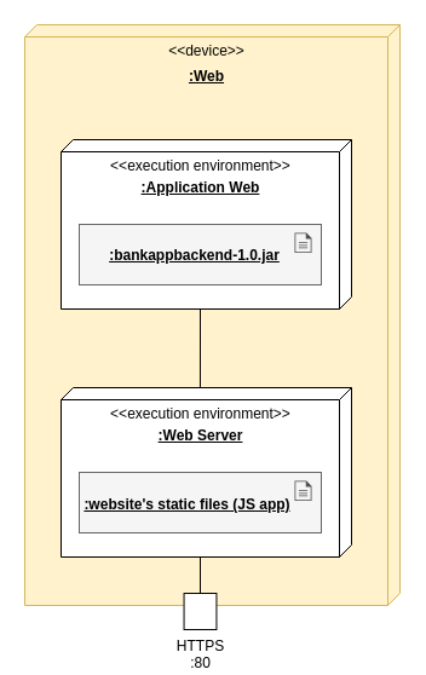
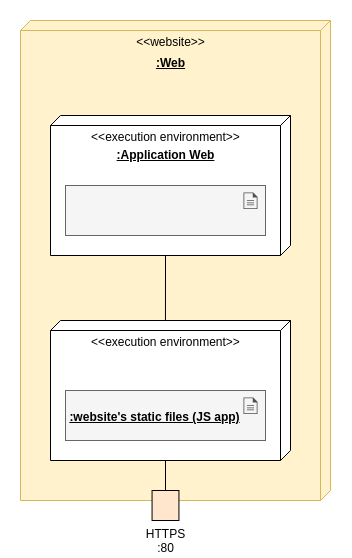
- <mxCell id="2" value="&amp;lt;&amp;lt;device&amp;gt;&amp;gt;" style="verticalAlign=top;align=center;spacingTop=8;spacingLeft=2;spacingRight=12;shape=cube;size=10;direction=south;fontStyle=0;html=1;fillColor=#fff2cc;strokeColor=#d6b656;" vertex="1" parent="1"><mxGeometry x="20" y="20" width="310" height="480" as="geometry" /></mxCell>
+ <mxCell id="2" value="&amp;lt;&amp;lt;website&amp;gt;&amp;gt;" style="verticalAlign=top;align=center;spacingTop=8;spacingLeft=2;spacingRight=12;shape=cube;size=10;direction=south;fontStyle=0;html=1;fillColor=#fff2cc;strokeColor=#d6b656;" vertex="1" parent="1"><mxGeometry x="20" y="20" width="310" height="480" as="geometry" /></mxCell>
- <mxCell id="10" value=":bankappbackend-1.0.jar" style="text;html=1;align=center;verticalAlign=middle;resizable=0;points=[];autosize=1;strokeColor=none;fillColor=none;fontStyle=5" vertex="1" parent="7"><mxGeometry x="15" y="16" width="160" height="20" as="geometry" /></mxCell>
- <mxCell id="13" value=":Web Server" style="text;html=1;align=center;verticalAlign=middle;resizable=0;points=[];autosize=1;strokeColor=none;fillColor=none;fontStyle=5" vertex="1" parent="1"><mxGeometry x="120" y="350" width="90" height="20" as="geometry" /></mxCell>
- <mxCell id="18" value="HTTPS :80" style="rounded=0;whiteSpace=wrap;html=1;labelPosition=center;verticalLabelPosition=bottom;align=center;verticalAlign=top;" vertex="1" parent="1"><mxGeometry x="151.56" y="490" width="26.88" height="30" as="geometry" /></mxCell>
+ <mxCell id="18" value="HTTPS :80" style="rounded=0;whiteSpace=wrap;html=1;labelPosition=center;verticalLabelPosition=bottom;align=center;verticalAlign=top;fillColor=#ffe6cc;" vertex="1" parent="1"><mxGeometry x="151.56" y="490" width="26.88" height="30" as="geometry" /></mxCell>
